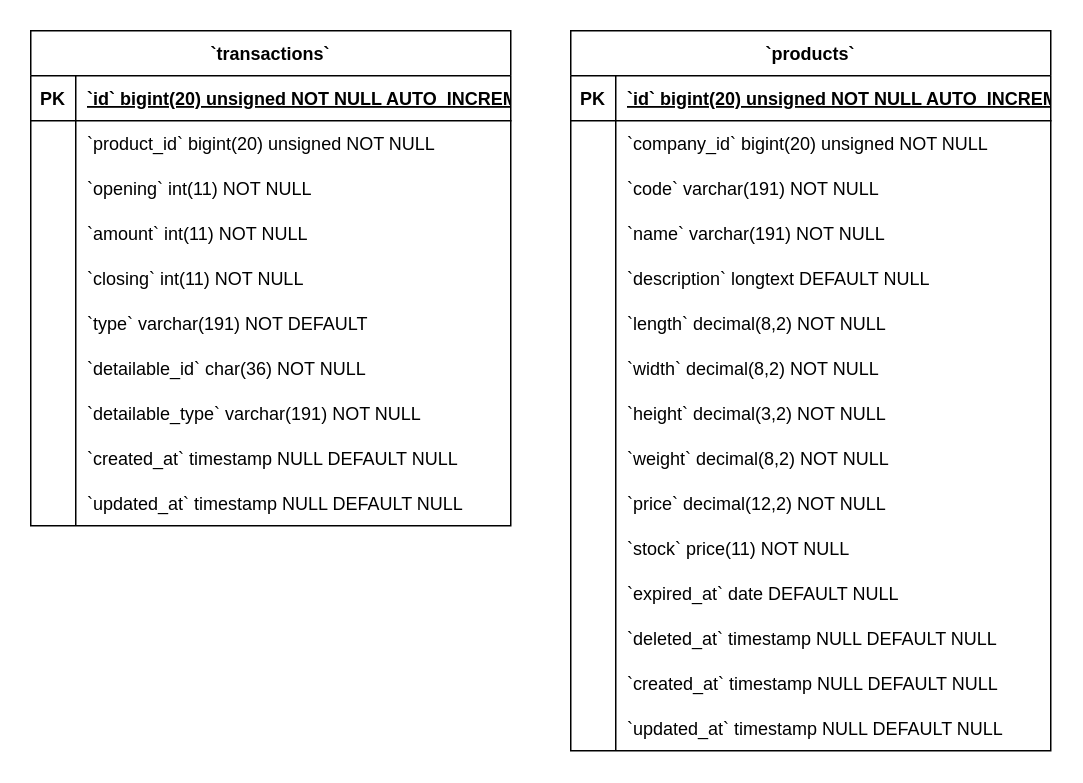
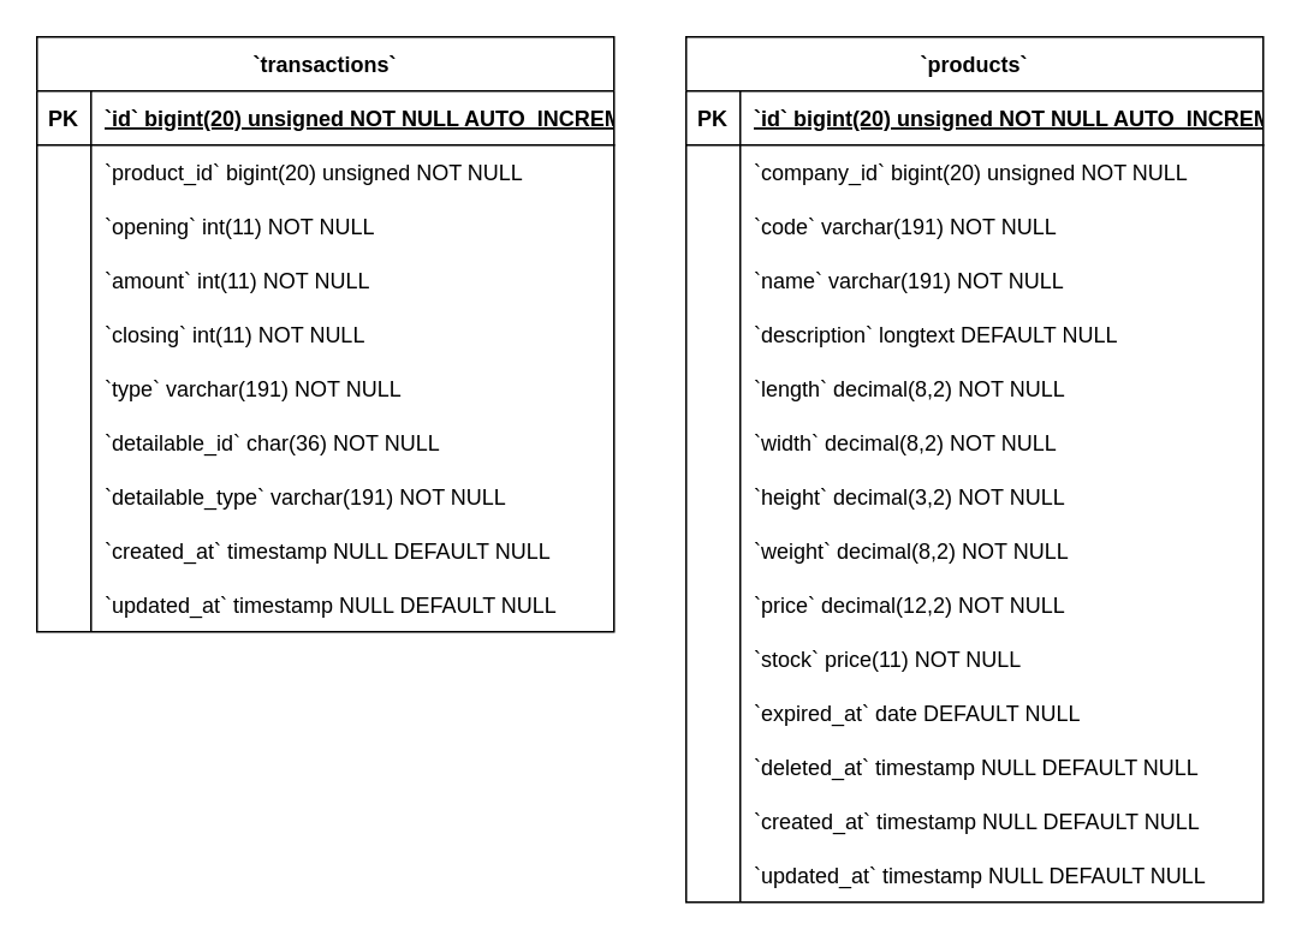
- <mxCell id="20" value="`type` varchar(191) NOT DEFAULT" style="shape=partialRectangle;overflow=hidden;connectable=0;fillColor=none;align=left;strokeColor=inherit;top=0;left=0;bottom=0;right=0;spacingLeft=6;" vertex="1" parent="18"><mxGeometry x="30" width="290" height="30" as="geometry"><mxRectangle width="290" height="30" as="alternateBounds" /></mxGeometry></mxCell>
+ <mxCell id="20" value="`type` varchar(191) NOT NULL" style="shape=partialRectangle;overflow=hidden;connectable=0;fillColor=none;align=left;strokeColor=inherit;top=0;left=0;bottom=0;right=0;spacingLeft=6;" vertex="1" parent="18"><mxGeometry x="30" width="290" height="30" as="geometry"><mxRectangle width="290" height="30" as="alternateBounds" /></mxGeometry></mxCell>
